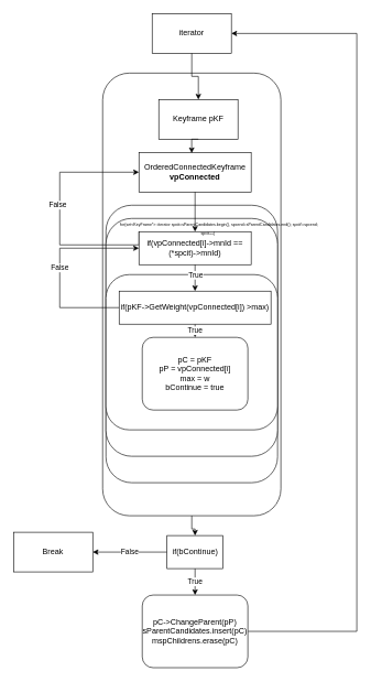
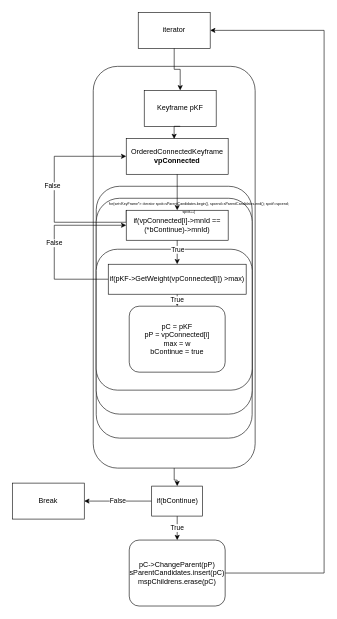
- <mxCell id="13" value="if(vpConnected[i]-&amp;gt;mnId == (*spcit)-&amp;gt;mnId)" style="rounded=0;whiteSpace=wrap;html=1;" vertex="1" parent="1"><mxGeometry x="210" y="350" width="170" height="50" as="geometry" /></mxCell>
+ <mxCell id="13" value="if(vpConnected[i]-&amp;gt;mnId == (*bContinue)-&amp;gt;mnId)" style="rounded=0;whiteSpace=wrap;html=1;" vertex="1" parent="1"><mxGeometry x="210" y="350" width="170" height="50" as="geometry" /></mxCell>
